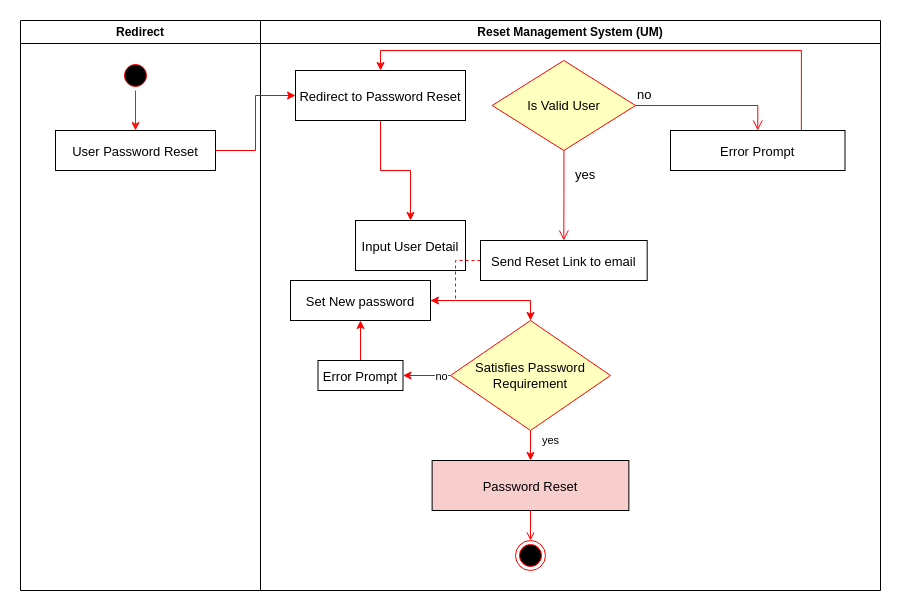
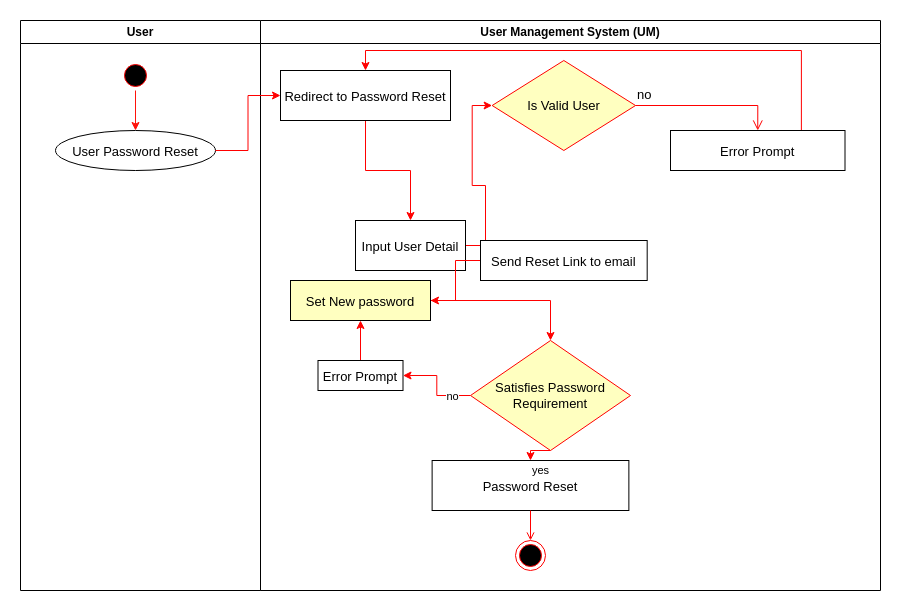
- <mxCell id="2" value="Redirect" style="swimlane;whiteSpace=wrap" vertex="1" parent="1"><mxGeometry x="20" y="20" width="240" height="570" as="geometry" /></mxCell>
+ <mxCell id="2" value="User" style="swimlane;whiteSpace=wrap" vertex="1" parent="1"><mxGeometry x="20" y="20" width="240" height="570" as="geometry" /></mxCell>
- <mxCell id="6" value="Reset Management System (UM)" style="swimlane;whiteSpace=wrap" vertex="1" parent="1"><mxGeometry x="260" y="20" width="620" height="570" as="geometry" /></mxCell>
+ <mxCell id="6" value="User Management System (UM)" style="swimlane;whiteSpace=wrap" vertex="1" parent="1"><mxGeometry x="260" y="20" width="620" height="570" as="geometry" /></mxCell>
- <mxCell id="20" value="Redirect to Password Reset" style="fontSize=13;" vertex="1" parent="6"><mxGeometry x="35" y="50" width="170" height="50" as="geometry" /></mxCell>
+ <mxCell id="20" value="Redirect to Password Reset" style="fontSize=13;" vertex="1" parent="6"><mxGeometry x="20" y="50" width="170" height="50" as="geometry" /></mxCell>
- <mxCell id="5" value="User Password Reset" style="fontSize=13;fontStyle=0" vertex="1" parent="2"><mxGeometry x="35" y="110" width="160" height="40" as="geometry" /></mxCell>
+ <mxCell id="5" value="User Password Reset" style="ellipse;fontSize=13;fontStyle=0;" vertex="1" parent="2"><mxGeometry x="35" y="110" width="160" height="40" as="geometry" /></mxCell>
+ <mxCell id="7" style="edgeStyle=orthogonalEdgeStyle;rounded=0;orthogonalLoop=1;jettySize=auto;html=1;entryX=0;entryY=0.5;entryDx=0;entryDy=0;strokeColor=#FF0000;" edge="1" parent="6" source="8" target="14"><mxGeometry relative="1" as="geometry" /></mxCell>
- <mxCell id="16" value="yes" style="edgeStyle=orthogonalEdgeStyle;html=1;align=left;verticalAlign=top;endArrow=open;endSize=8;strokeColor=#ff0000;rounded=0;fontSize=13;entryX=0.5;entryY=0;entryDx=0;entryDy=0;" edge="1" parent="6" source="14" target="10"><mxGeometry x="-0.781" y="10" relative="1" as="geometry"><mxPoint x="216.63" y="180" as="targetPoint" /><mxPoint as="offset" /></mxGeometry></mxCell>
- <mxCell id="9" style="edgeStyle=orthogonalEdgeStyle;rounded=0;orthogonalLoop=1;jettySize=auto;html=1;strokeColor=#FF0000;dashed=1;" edge="1" parent="6" source="10" target="22"><mxGeometry relative="1" as="geometry" /></mxCell>
+ <mxCell id="9" style="edgeStyle=orthogonalEdgeStyle;rounded=0;orthogonalLoop=1;jettySize=auto;html=1;strokeColor=#FF0000;" edge="1" parent="6" source="10" target="22"><mxGeometry relative="1" as="geometry" /></mxCell>
- <mxCell id="22" value="Set New password" style="fontSize=13;" vertex="1" parent="6"><mxGeometry x="30" y="260" width="140" height="40" as="geometry" /></mxCell>
+ <mxCell id="22" value="Set New password" style="fontSize=13;fillColor=#ffffc0;" vertex="1" parent="6"><mxGeometry x="30" y="260" width="140" height="40" as="geometry" /></mxCell>
- <mxCell id="26" value="Satisfies Password Requirement" style="rhombus;whiteSpace=wrap;html=1;fillColor=#ffffc0;strokeColor=#ff0000;fontSize=13;" vertex="1" parent="6"><mxGeometry x="190" y="300" width="160" height="110" as="geometry" /></mxCell>
+ <mxCell id="26" value="Satisfies Password Requirement" style="rhombus;whiteSpace=wrap;html=1;fillColor=#ffffc0;strokeColor=#ff0000;fontSize=13;" vertex="1" parent="6"><mxGeometry x="210" y="320" width="160" height="110" as="geometry" /></mxCell>
- <mxCell id="11" value="Password Reset" style="fontSize=13;fillColor=#f8cecc;" vertex="1" parent="6"><mxGeometry x="171.62" y="440" width="196.75" height="50" as="geometry" /></mxCell>
+ <mxCell id="11" value="Password Reset" style="fontSize=13;" vertex="1" parent="6"><mxGeometry x="171.62" y="440" width="196.75" height="50" as="geometry" /></mxCell>
